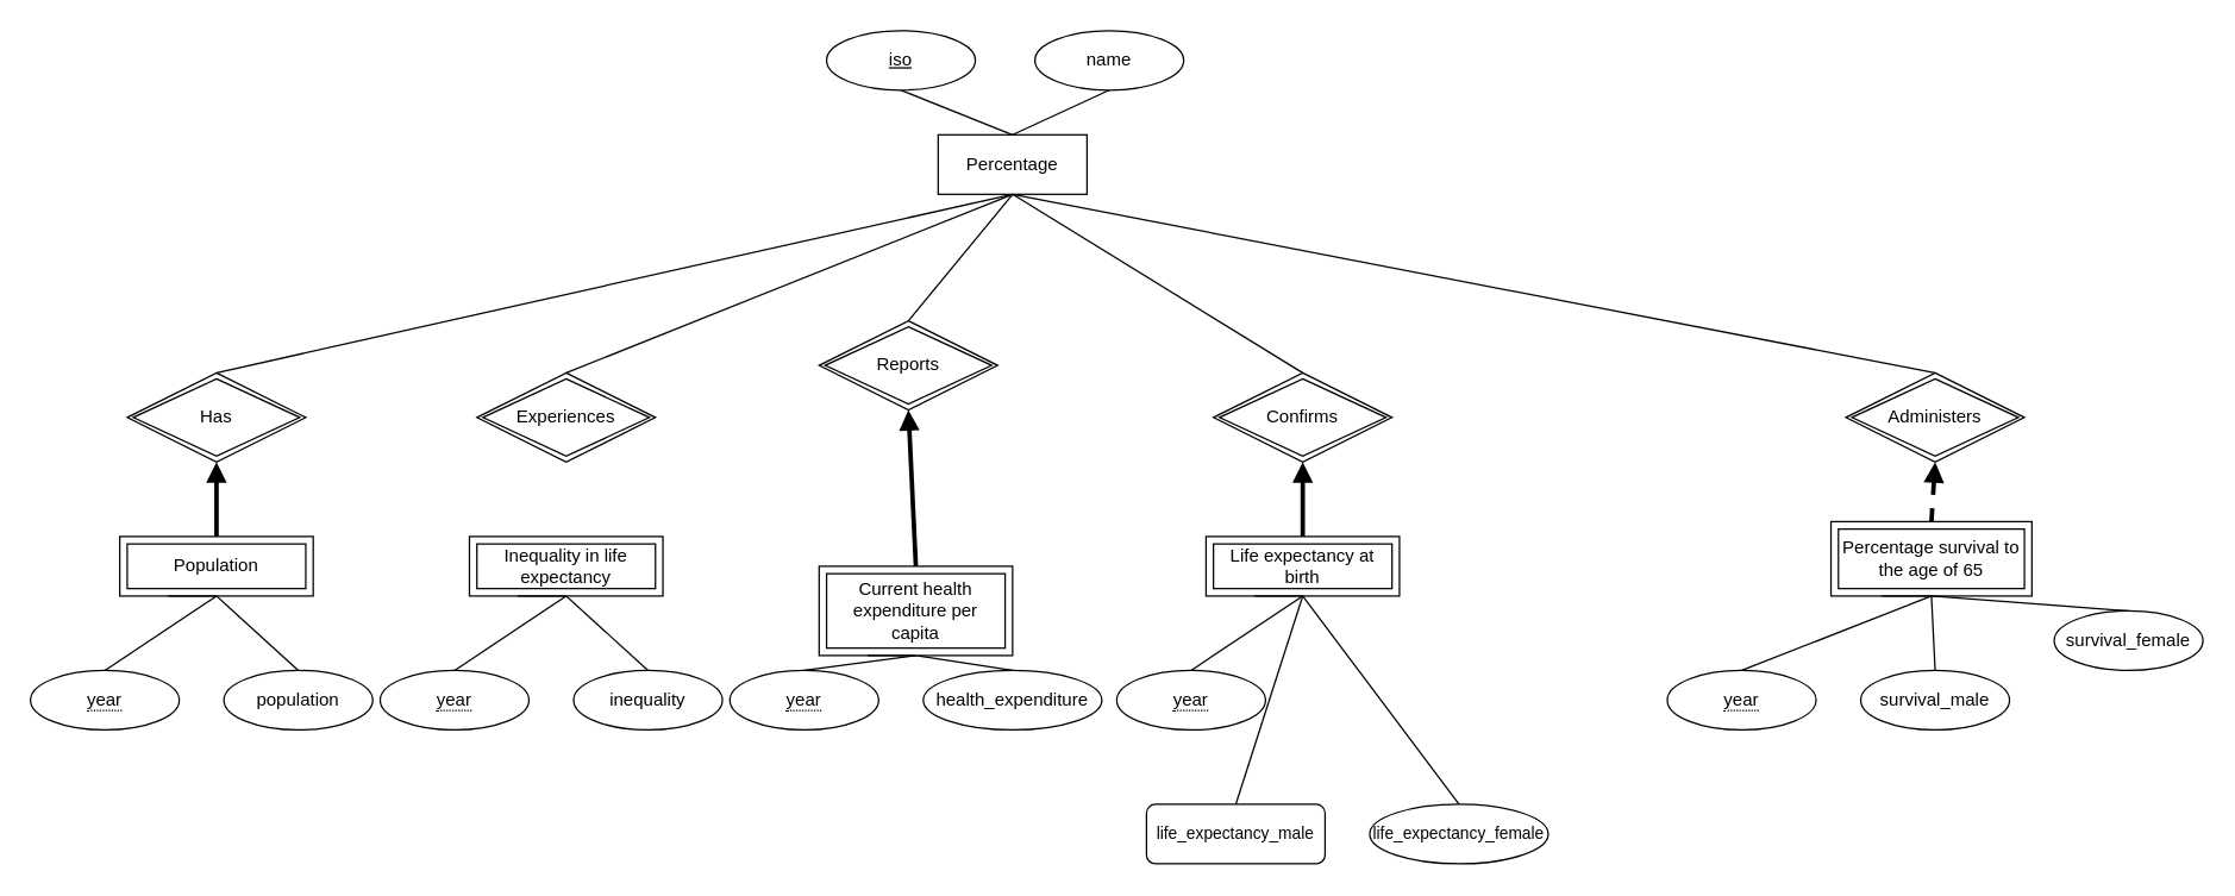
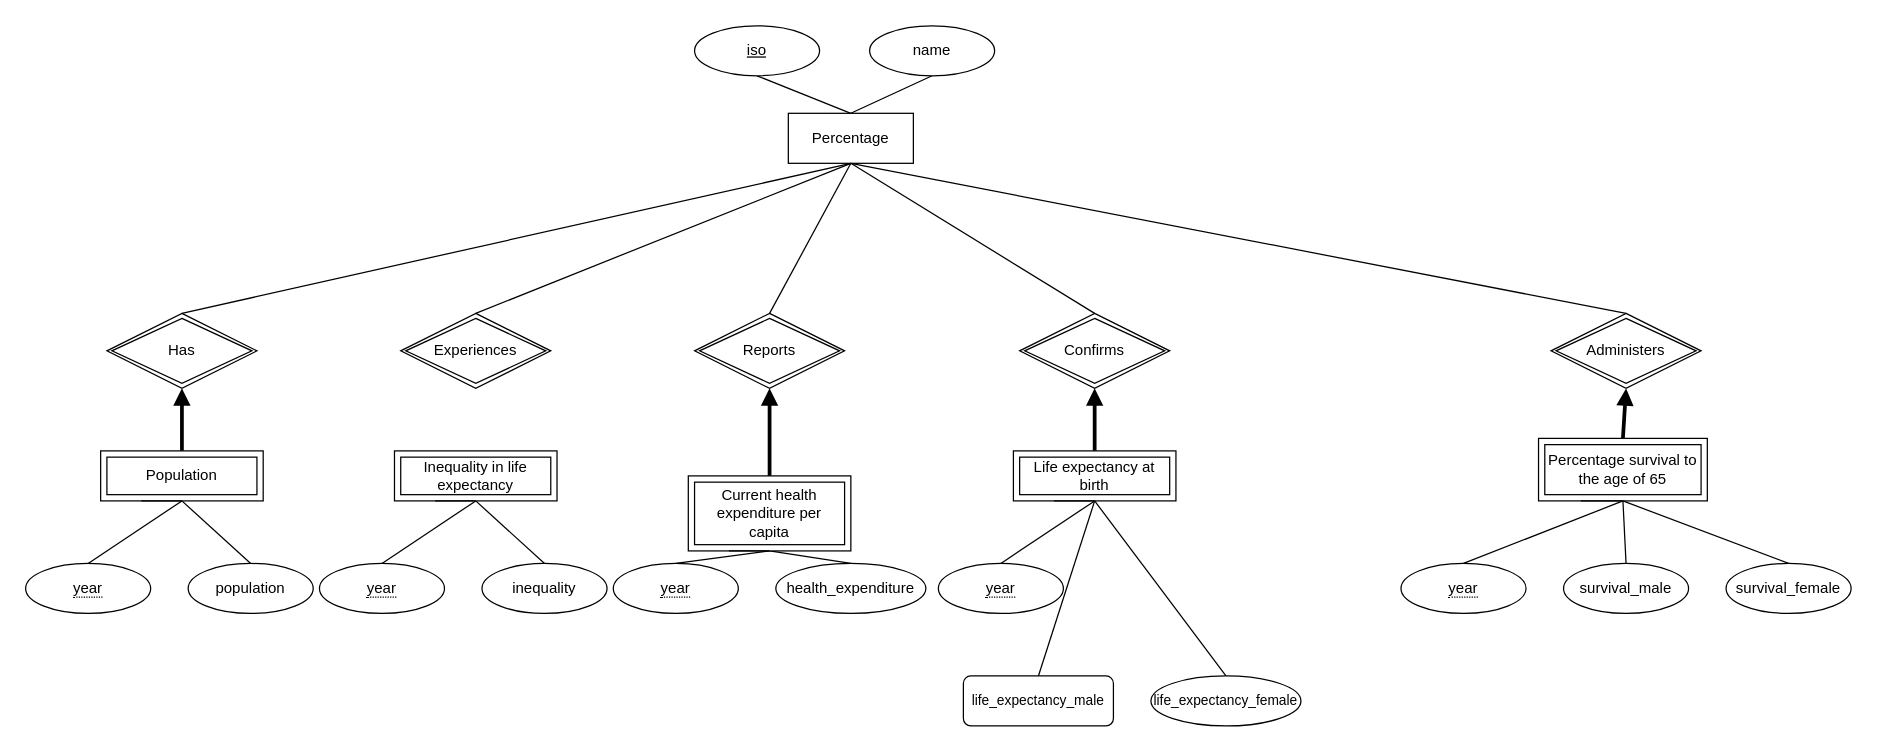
- <mxCell id="31" value="Reports" style="shape=rhombus;double=1;perimeter=rhombusPerimeter;whiteSpace=wrap;html=1;align=center;" vertex="1" parent="1"><mxGeometry x="550" y="215" width="120" height="60" as="geometry" /></mxCell>
+ <mxCell id="31" value="Reports" style="shape=rhombus;double=1;perimeter=rhombusPerimeter;whiteSpace=wrap;html=1;align=center;" vertex="1" parent="1"><mxGeometry x="555" y="250" width="120" height="60" as="geometry" /></mxCell>
- <mxCell id="46" style="edgeStyle=none;rounded=0;orthogonalLoop=1;jettySize=auto;html=1;exitX=0.5;exitY=0;exitDx=0;exitDy=0;entryX=0.5;entryY=1;entryDx=0;entryDy=0;labelBackgroundColor=default;strokeColor=default;fontFamily=Helvetica;fontSize=11;fontColor=default;endArrow=block;endFill=1;fontStyle=0;strokeWidth=3;dashed=1;" edge="1" parent="1" source="47" target="51"><mxGeometry relative="1" as="geometry" /></mxCell>
+ <mxCell id="46" style="edgeStyle=none;rounded=0;orthogonalLoop=1;jettySize=auto;html=1;exitX=0.5;exitY=0;exitDx=0;exitDy=0;entryX=0.5;entryY=1;entryDx=0;entryDy=0;labelBackgroundColor=default;strokeColor=default;fontFamily=Helvetica;fontSize=11;fontColor=default;endArrow=block;endFill=1;fontStyle=0;strokeWidth=3;" edge="1" parent="1" source="47" target="51"><mxGeometry relative="1" as="geometry" /></mxCell>
- <mxCell id="54" value="survival_female" style="ellipse;whiteSpace=wrap;html=1;align=center;" vertex="1" parent="1"><mxGeometry x="1380" y="410" width="100" height="40" as="geometry" /></mxCell>
+ <mxCell id="54" value="survival_female" style="ellipse;whiteSpace=wrap;html=1;align=center;" vertex="1" parent="1"><mxGeometry x="1380" y="450" width="100" height="40" as="geometry" /></mxCell>
